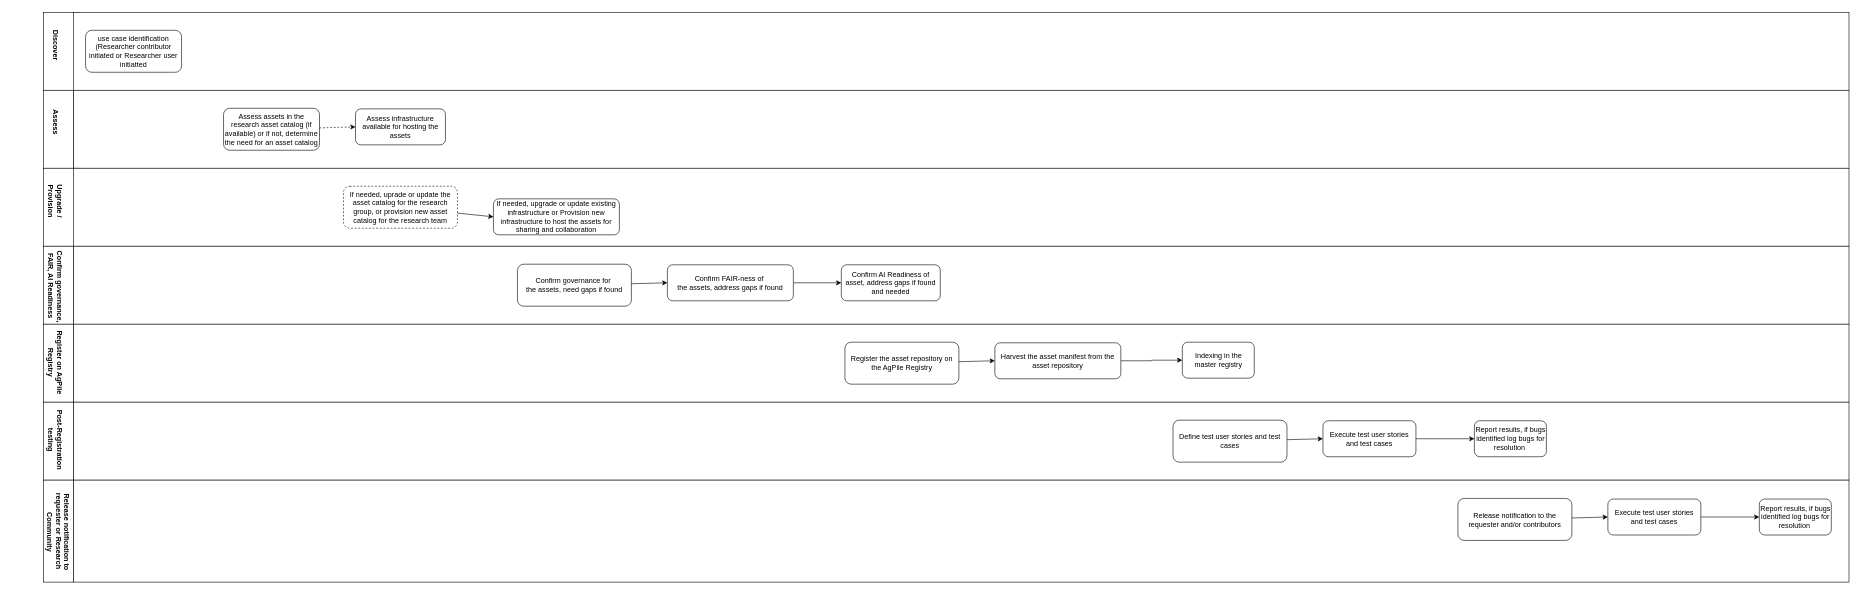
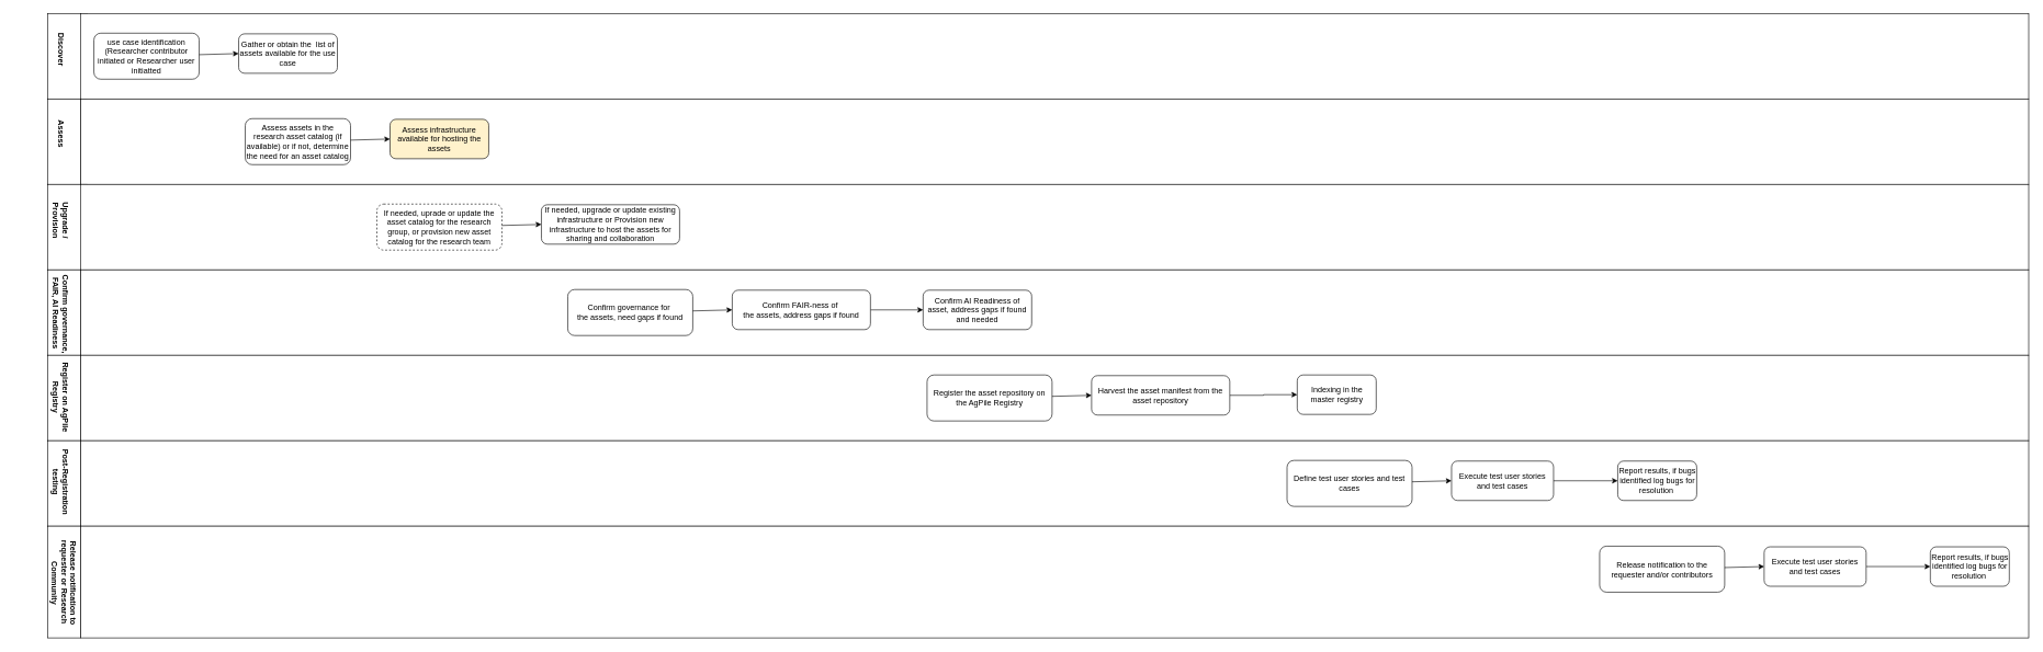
+ <mxCell id="5" value="Gather or obtain the&amp;nbsp; list of assets available for the use case" style="rounded=1;whiteSpace=wrap;html=1;" vertex="1" parent="1"><mxGeometry x="362" y="51" width="150" height="60" as="geometry" /></mxCell>
+ <mxCell id="7" value="" style="endArrow=classic;html=1;rounded=0;entryX=0;entryY=0.5;entryDx=0;entryDy=0;" edge="1" parent="1" source="4" target="5"><mxGeometry width="50" height="50" relative="1" as="geometry"><mxPoint x="422" y="140" as="sourcePoint" /><mxPoint x="342" y="90" as="targetPoint" /></mxGeometry></mxCell>
- <mxCell id="11" value="Assess infrastructure available for hosting the assets" style="rounded=1;whiteSpace=wrap;html=1;" vertex="1" parent="1"><mxGeometry x="592" y="181" width="150" height="60" as="geometry" /></mxCell>
+ <mxCell id="11" value="Assess infrastructure available for hosting the assets" style="rounded=1;whiteSpace=wrap;html=1;fillColor=#fff2cc;" vertex="1" parent="1"><mxGeometry x="592" y="181" width="150" height="60" as="geometry" /></mxCell>
- <mxCell id="13" value="" style="endArrow=classic;html=1;rounded=0;entryX=0;entryY=0.5;entryDx=0;entryDy=0;dashed=1;" edge="1" parent="1" source="10" target="11"><mxGeometry width="50" height="50" relative="1" as="geometry"><mxPoint x="652" y="270" as="sourcePoint" /><mxPoint x="572" y="220" as="targetPoint" /></mxGeometry></mxCell>
+ <mxCell id="13" value="" style="endArrow=classic;html=1;rounded=0;entryX=0;entryY=0.5;entryDx=0;entryDy=0;" edge="1" parent="1" source="10" target="11"><mxGeometry width="50" height="50" relative="1" as="geometry"><mxPoint x="652" y="270" as="sourcePoint" /><mxPoint x="572" y="220" as="targetPoint" /></mxGeometry></mxCell>
- <mxCell id="17" value="If needed, upgrade or update existing infrastructure or Provision new infrastructure to host the assets for sharing and collaboration" style="rounded=1;whiteSpace=wrap;html=1;" vertex="1" parent="1"><mxGeometry x="822" y="331" width="210" height="60" as="geometry" /></mxCell>
+ <mxCell id="17" value="If needed, upgrade or update existing infrastructure or Provision new infrastructure to host the assets for sharing and collaboration" style="rounded=1;whiteSpace=wrap;html=1;" vertex="1" parent="1"><mxGeometry x="822" y="311" width="210" height="60" as="geometry" /></mxCell>
